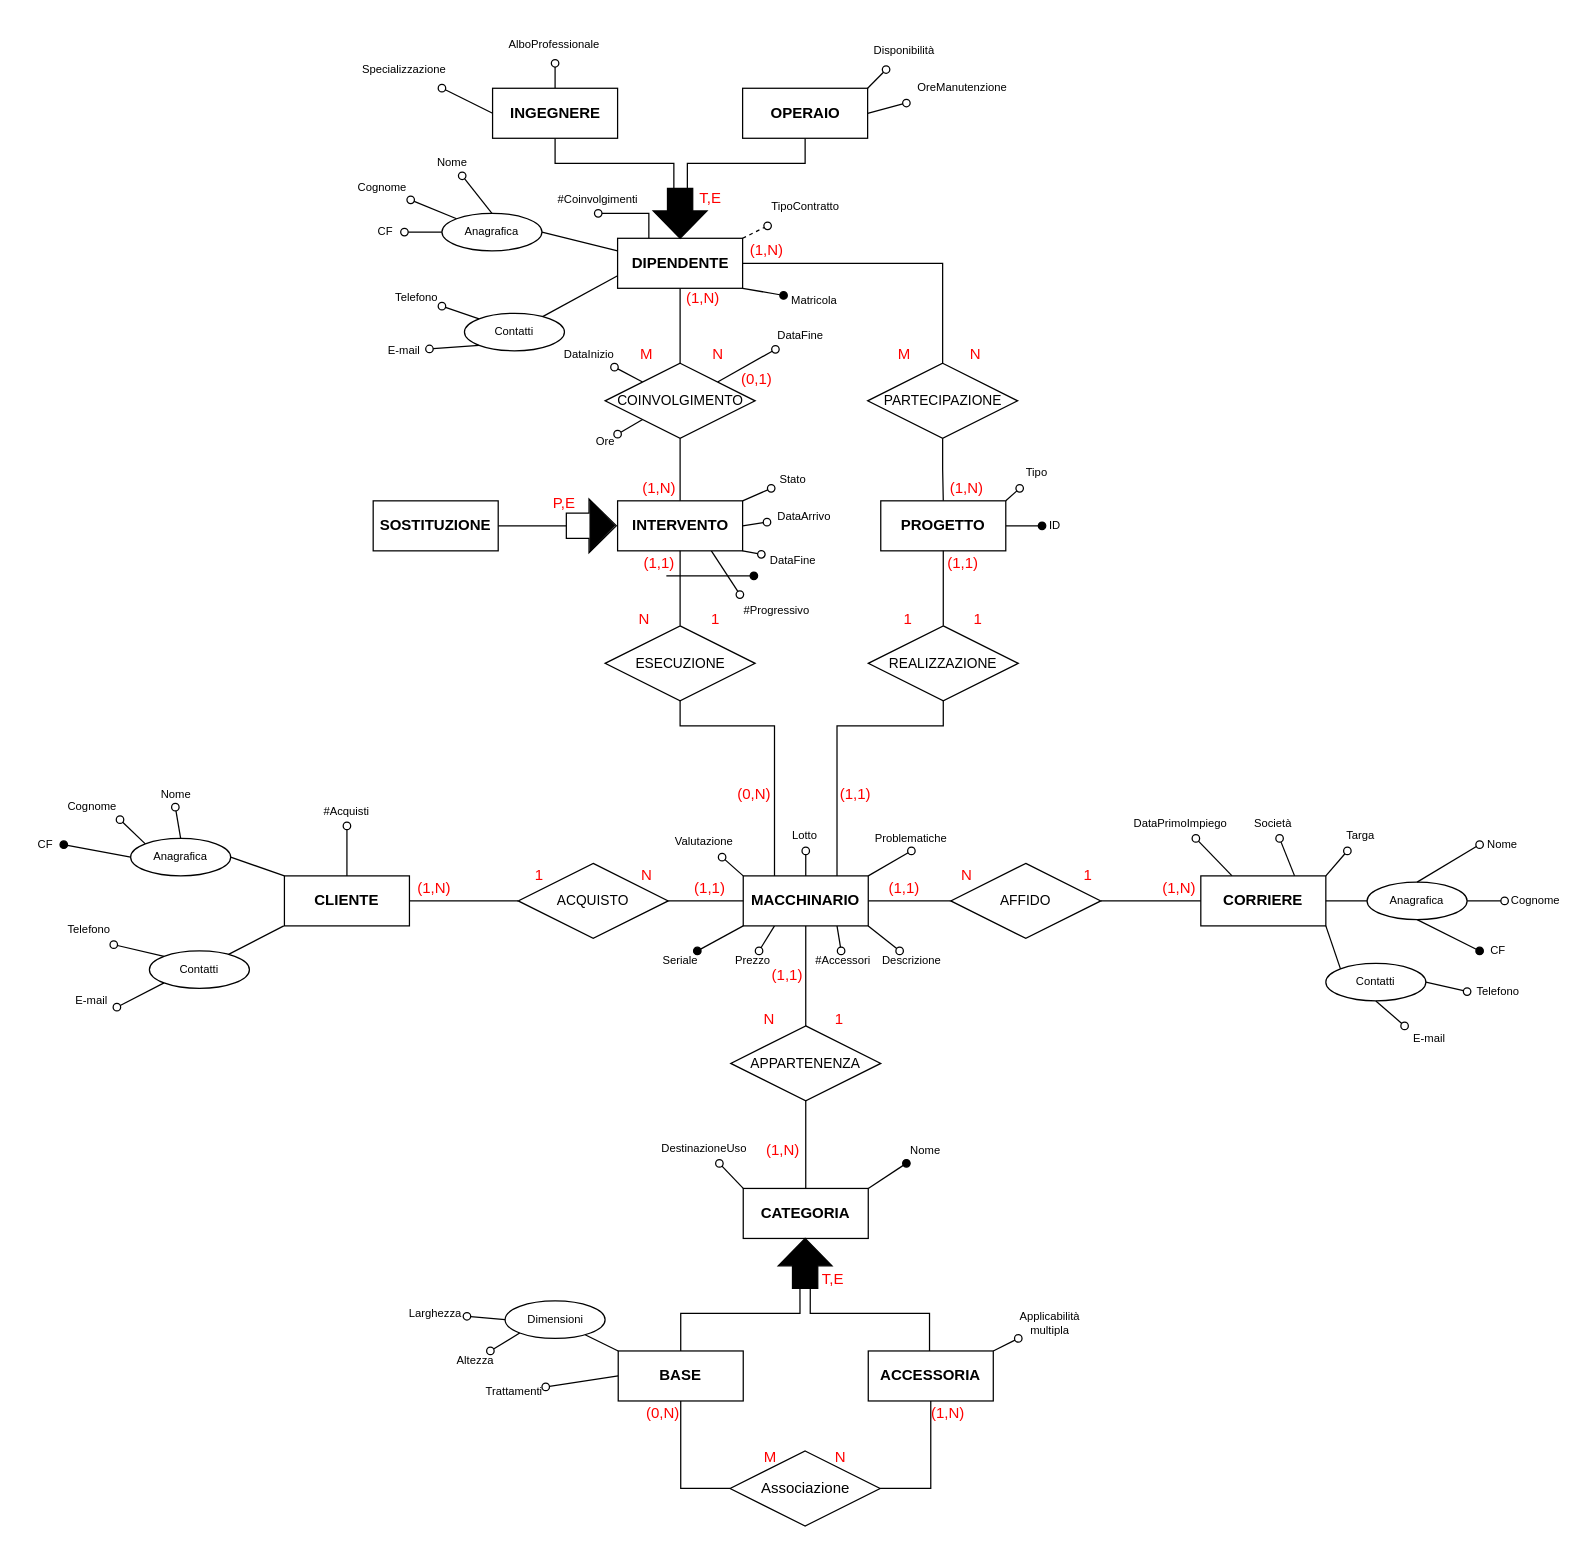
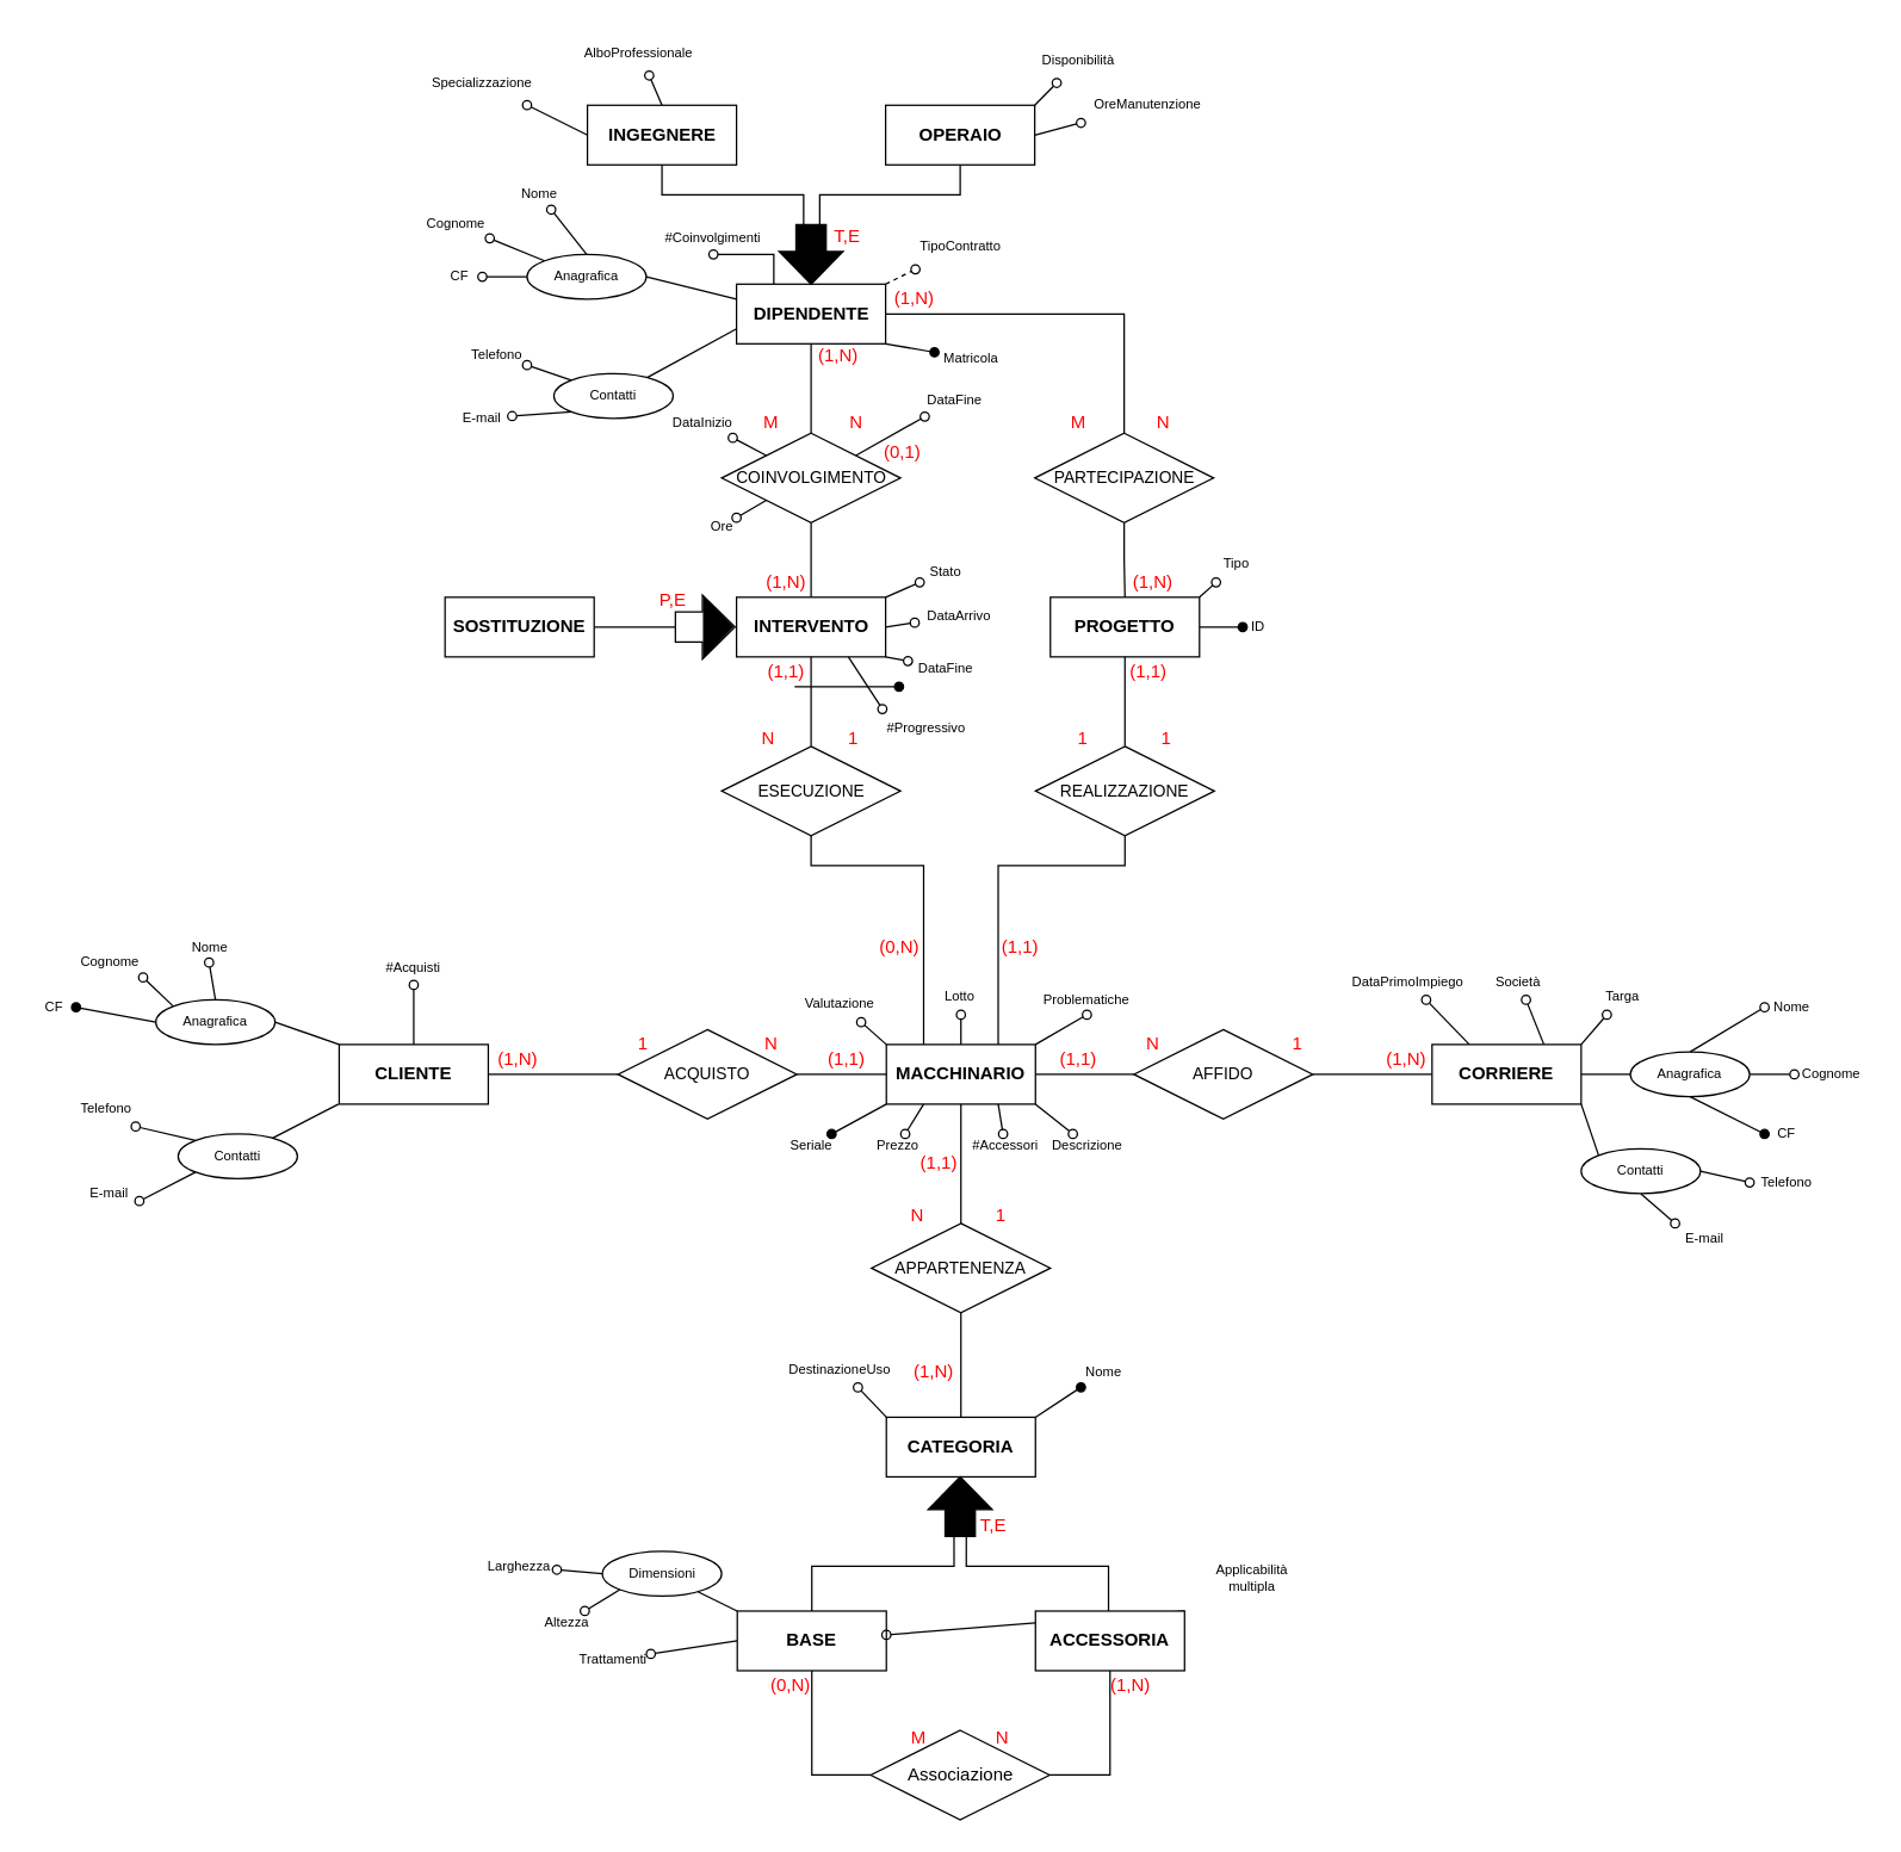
- <mxCell id="82" value="AlboProfessionale" style="text;html=1;strokeColor=none;fillColor=none;align=center;verticalAlign=middle;whiteSpace=wrap;rounded=0;fontSize=9;" parent="1" vertex="1"><mxGeometry x="413.496" y="20" width="60" height="30" as="geometry" /></mxCell>
+ <mxCell id="82" value="AlboProfessionale" style="text;html=1;strokeColor=none;fillColor=none;align=center;verticalAlign=middle;whiteSpace=wrap;rounded=0;fontSize=9;" parent="1" vertex="1"><mxGeometry x="398.496" y="20" width="60" height="30" as="geometry" /></mxCell>
- <mxCell id="74" style="edgeStyle=none;rounded=0;orthogonalLoop=1;jettySize=auto;html=1;exitX=1;exitY=0;exitDx=0;exitDy=0;fontSize=9;endArrow=oval;endFill=0;" parent="1" source="75" target="121" edge="1"><mxGeometry relative="1" as="geometry"><mxPoint x="823" y="1060" as="targetPoint" /></mxGeometry></mxCell>
+ <mxCell id="74" style="edgeStyle=none;rounded=0;orthogonalLoop=1;jettySize=auto;html=1;exitX=1;exitY=0;exitDx=0;exitDy=0;fontSize=9;endArrow=oval;endFill=0;" parent="1" source="75" target="72" edge="1"><mxGeometry relative="1" as="geometry"><mxPoint x="823" y="1060" as="targetPoint" /></mxGeometry></mxCell>
